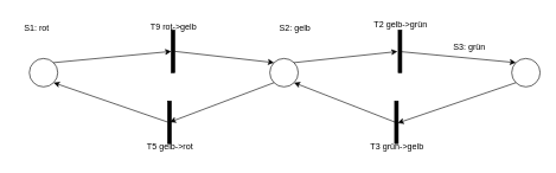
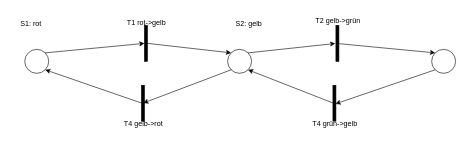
- <mxCell id="10" value="T9 rot-&amp;gt;gelb" style="text;html=1;align=center;verticalAlign=middle;resizable=0;points=[];autosize=1;strokeColor=none;fillColor=none;" vertex="1" parent="1"><mxGeometry x="197.5" y="22" width="90" height="30" as="geometry" /></mxCell>
+ <mxCell id="10" value="T1 rot-&amp;gt;gelb" style="text;html=1;align=center;verticalAlign=middle;resizable=0;points=[];autosize=1;strokeColor=none;fillColor=none;" vertex="1" parent="1"><mxGeometry x="197.5" y="22" width="90" height="30" as="geometry" /></mxCell>
- <mxCell id="7" value="S3: grün" style="text;html=1;align=center;verticalAlign=middle;resizable=0;points=[];autosize=1;strokeColor=none;fillColor=none;" vertex="1" parent="1"><mxGeometry x="625" y="52" width="70" height="30" as="geometry" /></mxCell>
- <mxCell id="20" value="T5 gelb-&amp;gt;rot" style="text;html=1;align=center;verticalAlign=middle;resizable=0;points=[];autosize=1;strokeColor=none;fillColor=none;" vertex="1" parent="1"><mxGeometry x="192.5" y="192" width="90" height="30" as="geometry" /></mxCell>
+ <mxCell id="20" value="T4 gelb-&amp;gt;rot" style="text;html=1;align=center;verticalAlign=middle;resizable=0;points=[];autosize=1;strokeColor=none;fillColor=none;" vertex="1" parent="1"><mxGeometry x="192.5" y="192" width="90" height="30" as="geometry" /></mxCell>
- <mxCell id="21" value="T3 grün-&amp;gt;gelb" style="text;html=1;align=center;verticalAlign=middle;resizable=0;points=[];autosize=1;strokeColor=none;fillColor=none;" vertex="1" parent="1"><mxGeometry x="507.5" y="192" width="100" height="30" as="geometry" /></mxCell>
+ <mxCell id="21" value="T4 grün-&amp;gt;gelb" style="text;html=1;align=center;verticalAlign=middle;resizable=0;points=[];autosize=1;strokeColor=none;fillColor=none;" vertex="1" parent="1"><mxGeometry x="507.5" y="192" width="100" height="30" as="geometry" /></mxCell>
